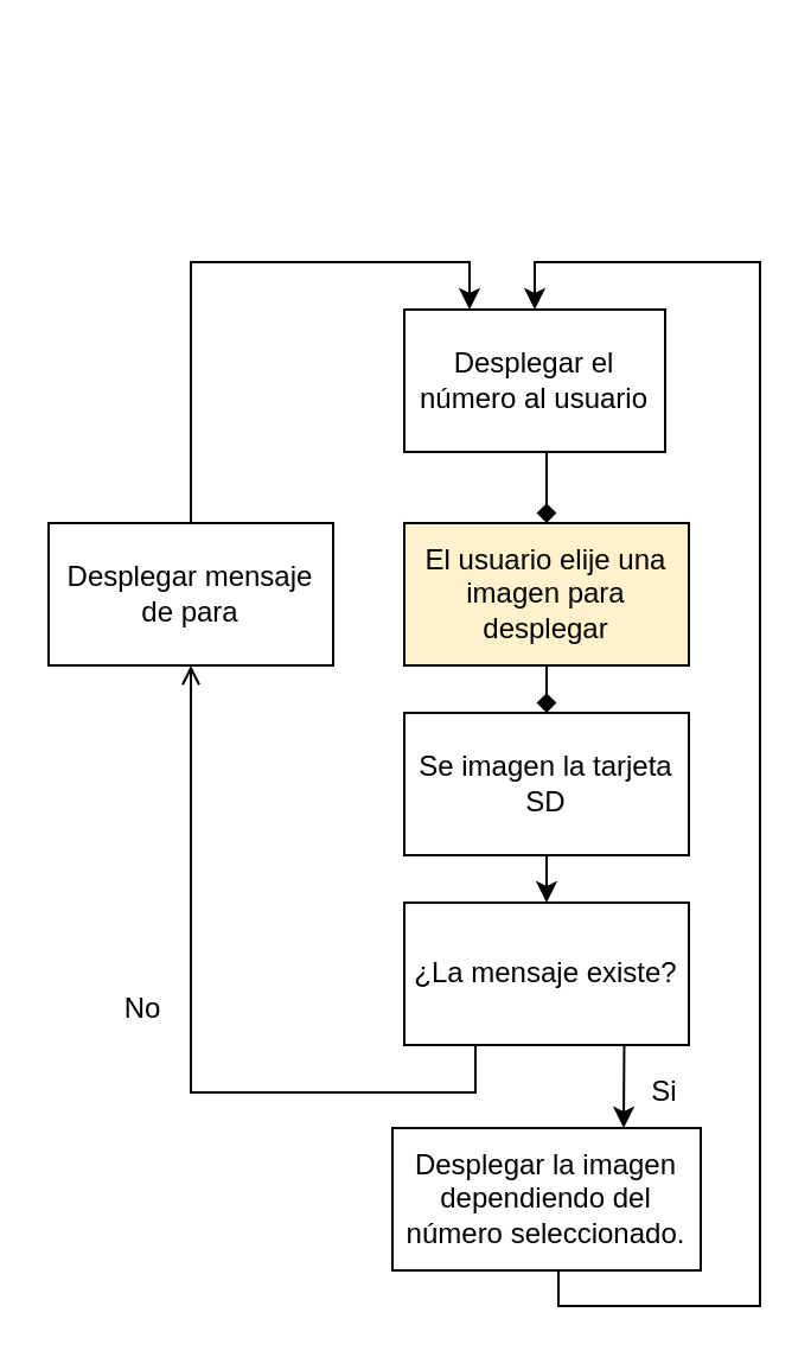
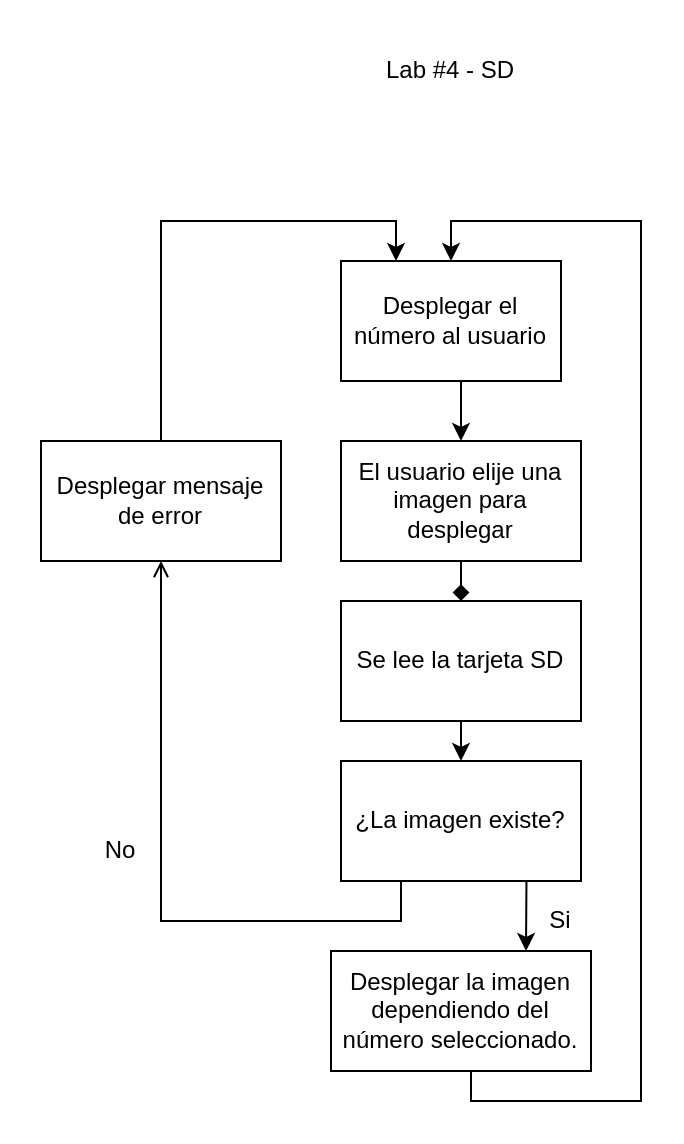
+ <mxCell id="2" value="Lab #4 - SD" style="text;html=1;strokeColor=none;fillColor=none;align=center;verticalAlign=middle;whiteSpace=wrap;rounded=0;" vertex="1" parent="1"><mxGeometry x="190" y="20" width="70" height="30" as="geometry" /></mxCell>
- <mxCell id="3" style="edgeStyle=orthogonalEdgeStyle;rounded=0;orthogonalLoop=1;jettySize=auto;html=1;exitX=0.5;exitY=1;exitDx=0;exitDy=0;entryX=0.5;entryY=0;entryDx=0;entryDy=0;endArrow=diamond;" edge="1" parent="1" source="4" target="6"><mxGeometry relative="1" as="geometry" /></mxCell>
+ <mxCell id="3" style="edgeStyle=orthogonalEdgeStyle;rounded=0;orthogonalLoop=1;jettySize=auto;html=1;exitX=0.5;exitY=1;exitDx=0;exitDy=0;entryX=0.5;entryY=0;entryDx=0;entryDy=0;" edge="1" parent="1" source="4" target="6"><mxGeometry relative="1" as="geometry" /></mxCell>
- <mxCell id="15" value="Desplegar mensaje de para" style="rounded=0;whiteSpace=wrap;html=1;" vertex="1" parent="1"><mxGeometry x="20" y="220" width="120" height="60" as="geometry" /></mxCell>
+ <mxCell id="15" value="Desplegar mensaje de error" style="rounded=0;whiteSpace=wrap;html=1;" vertex="1" parent="1"><mxGeometry x="20" y="220" width="120" height="60" as="geometry" /></mxCell>
- <mxCell id="6" value="El usuario elije una imagen para desplegar" style="rounded=0;whiteSpace=wrap;html=1;fillColor=#fff2cc;" vertex="1" parent="1"><mxGeometry x="170" y="220" width="120" height="60" as="geometry" /></mxCell>
+ <mxCell id="6" value="El usuario elije una imagen para desplegar" style="rounded=0;whiteSpace=wrap;html=1;" vertex="1" parent="1"><mxGeometry x="170" y="220" width="120" height="60" as="geometry" /></mxCell>
- <mxCell id="17" value="Se imagen la tarjeta SD" style="rounded=0;whiteSpace=wrap;html=1;" vertex="1" parent="1"><mxGeometry x="170" y="300" width="120" height="60" as="geometry" /></mxCell>
+ <mxCell id="17" value="Se lee la tarjeta SD" style="rounded=0;whiteSpace=wrap;html=1;" vertex="1" parent="1"><mxGeometry x="170" y="300" width="120" height="60" as="geometry" /></mxCell>
- <mxCell id="9" value="¿La mensaje existe?" style="rounded=0;whiteSpace=wrap;html=1;" vertex="1" parent="1"><mxGeometry x="170" y="380" width="120" height="60" as="geometry" /></mxCell>
+ <mxCell id="9" value="¿La imagen existe?" style="rounded=0;whiteSpace=wrap;html=1;" vertex="1" parent="1"><mxGeometry x="170" y="380" width="120" height="60" as="geometry" /></mxCell>
